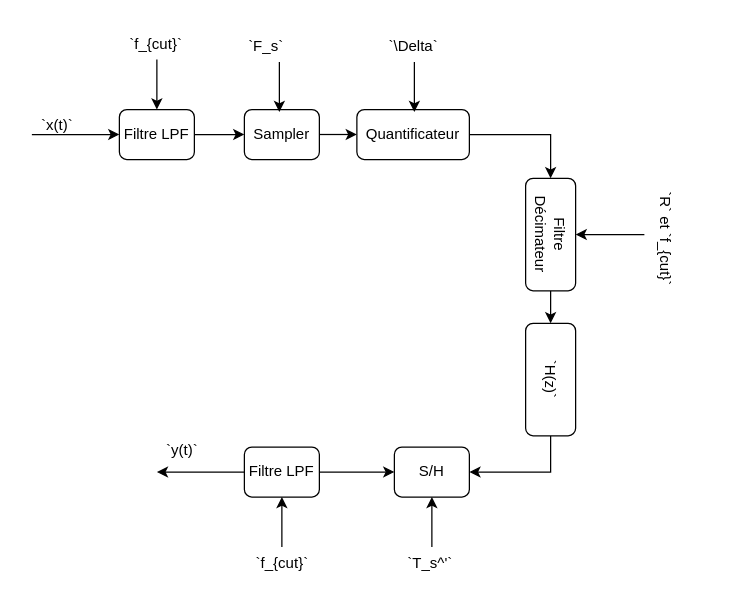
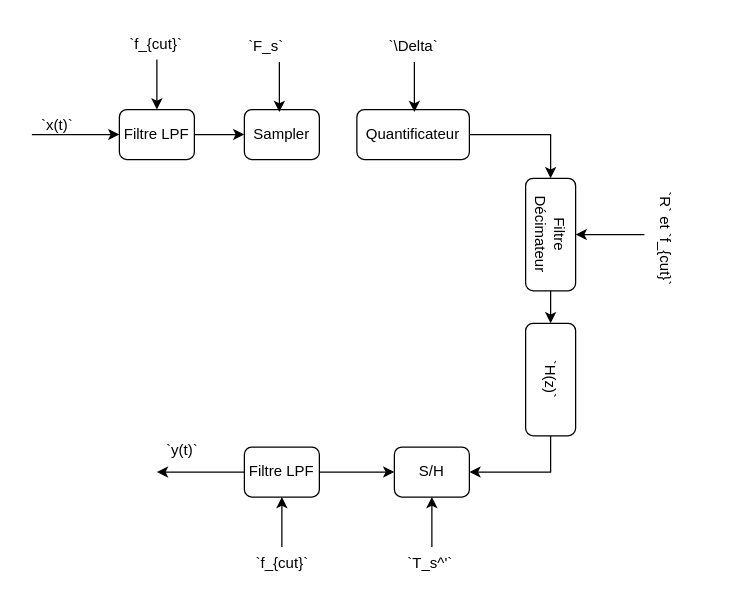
- <mxCell id="5" style="edgeStyle=orthogonalEdgeStyle;rounded=0;orthogonalLoop=1;jettySize=auto;html=1;exitX=1;exitY=0.5;exitDx=0;exitDy=0;entryX=0;entryY=0.5;entryDx=0;entryDy=0;" parent="2" source="6" target="8" edge="1"><mxGeometry relative="1" as="geometry" /></mxCell>
